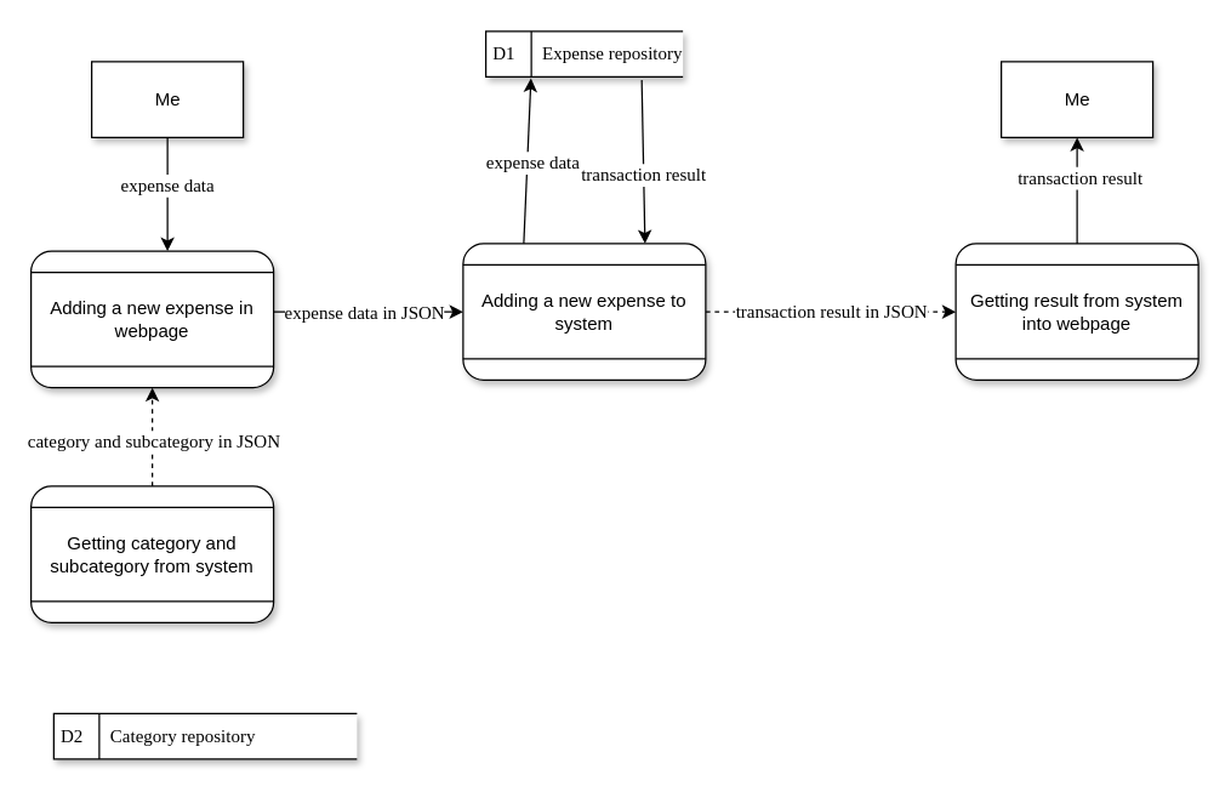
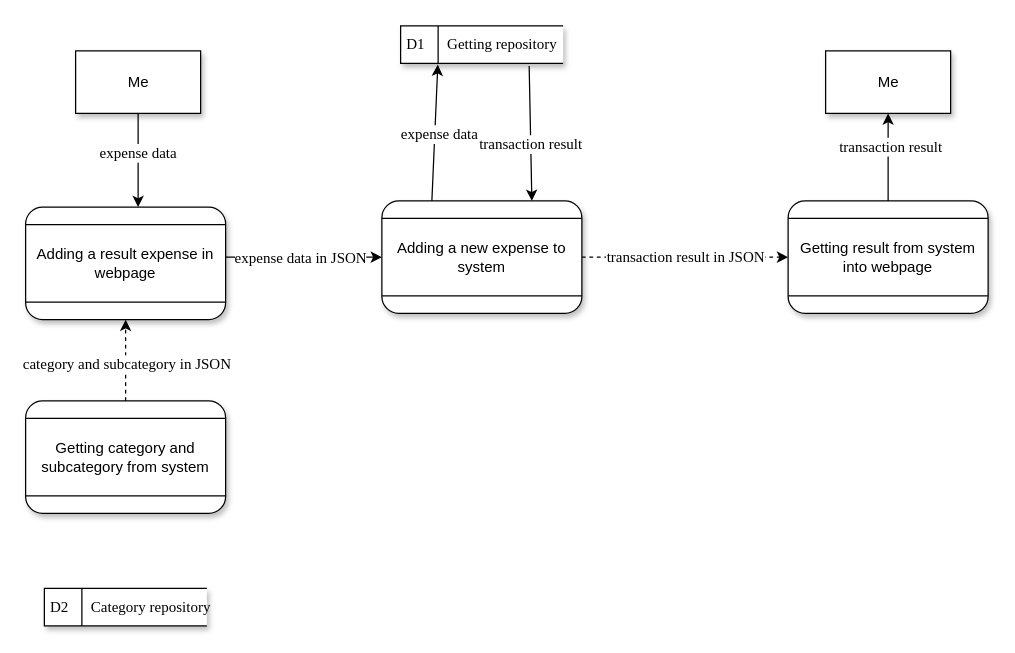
- <mxCell id="17" value="D1&amp;nbsp; &amp;nbsp; &amp;nbsp; Expense repository" style="html=1;dashed=0;whitespace=wrap;shape=mxgraph.dfd.dataStoreID;align=left;spacingLeft=3;points=[[0,0],[0.5,0],[1,0],[0,0.5],[1,0.5],[0,1],[0.5,1],[1,1]];rounded=1;shadow=1;fontFamily=Verdana;fontSize=12;fontColor=none;strokeColor=default;gradientColor=none;" parent="1" vertex="1"><mxGeometry x="320" y="20" width="130" height="30" as="geometry" /></mxCell>
+ <mxCell id="17" value="D1&amp;nbsp; &amp;nbsp; &amp;nbsp; Getting repository" style="html=1;dashed=0;whitespace=wrap;shape=mxgraph.dfd.dataStoreID;align=left;spacingLeft=3;points=[[0,0],[0.5,0],[1,0],[0,0.5],[1,0.5],[0,1],[0.5,1],[1,1]];rounded=1;shadow=1;fontFamily=Verdana;fontSize=12;fontColor=none;strokeColor=default;gradientColor=none;" parent="1" vertex="1"><mxGeometry x="320" y="20" width="130" height="30" as="geometry" /></mxCell>
- <mxCell id="13" value="&lt;span style=&quot;font-family: Helvetica;&quot;&gt;Adding a new expense in webpage&lt;/span&gt;" style="shape=process;whiteSpace=wrap;html=1;backgroundOutline=1;rounded=1;shadow=1;labelBorderColor=none;fontFamily=Verdana;fontSize=12;fontColor=none;strokeColor=default;gradientColor=none;direction=south;" parent="1" vertex="1"><mxGeometry x="20" y="165" width="160" height="90" as="geometry" /></mxCell>
+ <mxCell id="13" value="&lt;span style=&quot;font-family: Helvetica;&quot;&gt;Adding a result expense in webpage&lt;/span&gt;" style="shape=process;whiteSpace=wrap;html=1;backgroundOutline=1;rounded=1;shadow=1;labelBorderColor=none;fontFamily=Verdana;fontSize=12;fontColor=none;strokeColor=default;gradientColor=none;direction=south;" parent="1" vertex="1"><mxGeometry x="20" y="165" width="160" height="90" as="geometry" /></mxCell>
- <mxCell id="19" value="D2&amp;nbsp; &amp;nbsp; &amp;nbsp; Category repository" style="html=1;dashed=0;whitespace=wrap;shape=mxgraph.dfd.dataStoreID;align=left;spacingLeft=3;points=[[0,0],[0.5,0],[1,0],[0,0.5],[1,0.5],[0,1],[0.5,1],[1,1]];rounded=1;shadow=1;fontFamily=Verdana;fontSize=12;fontColor=none;strokeColor=default;gradientColor=none;" parent="1" vertex="1"><mxGeometry x="35" y="470" width="200" height="30" as="geometry" /></mxCell>
+ <mxCell id="19" value="D2&amp;nbsp; &amp;nbsp; &amp;nbsp; Category repository" style="html=1;dashed=0;whitespace=wrap;shape=mxgraph.dfd.dataStoreID;align=left;spacingLeft=3;points=[[0,0],[0.5,0],[1,0],[0,0.5],[1,0.5],[0,1],[0.5,1],[1,1]];rounded=1;shadow=1;fontFamily=Verdana;fontSize=12;fontColor=none;strokeColor=default;gradientColor=none;" parent="1" vertex="1"><mxGeometry x="35" y="470" width="130" height="30" as="geometry" /></mxCell>
